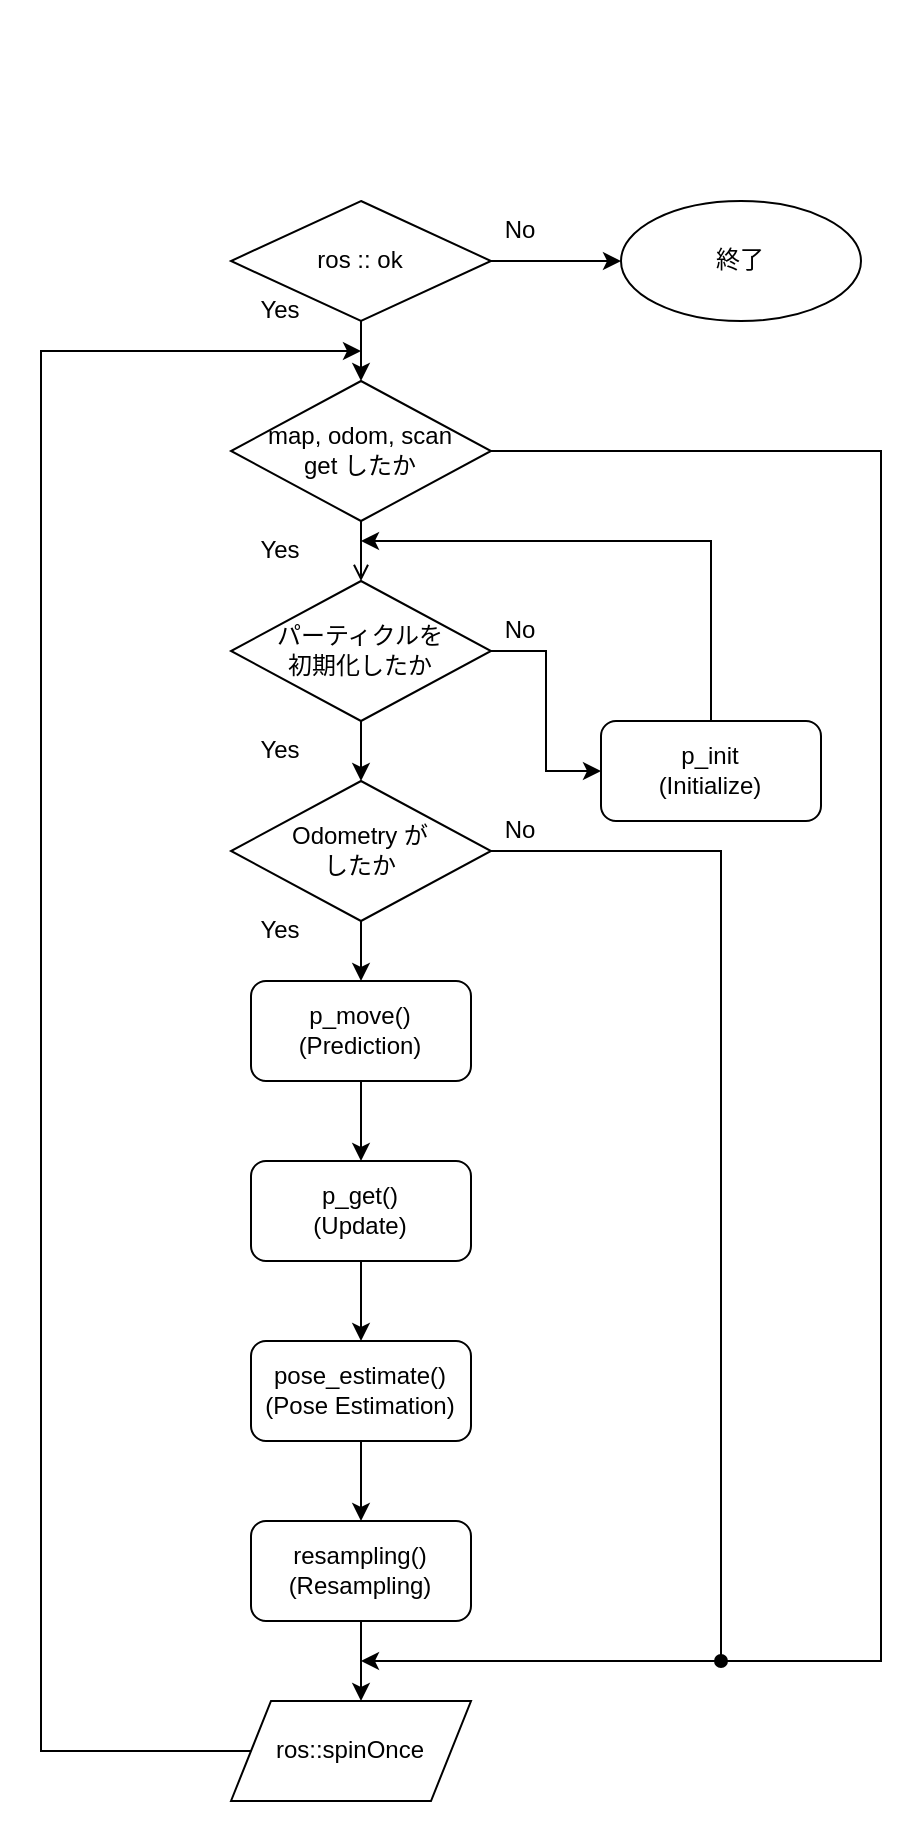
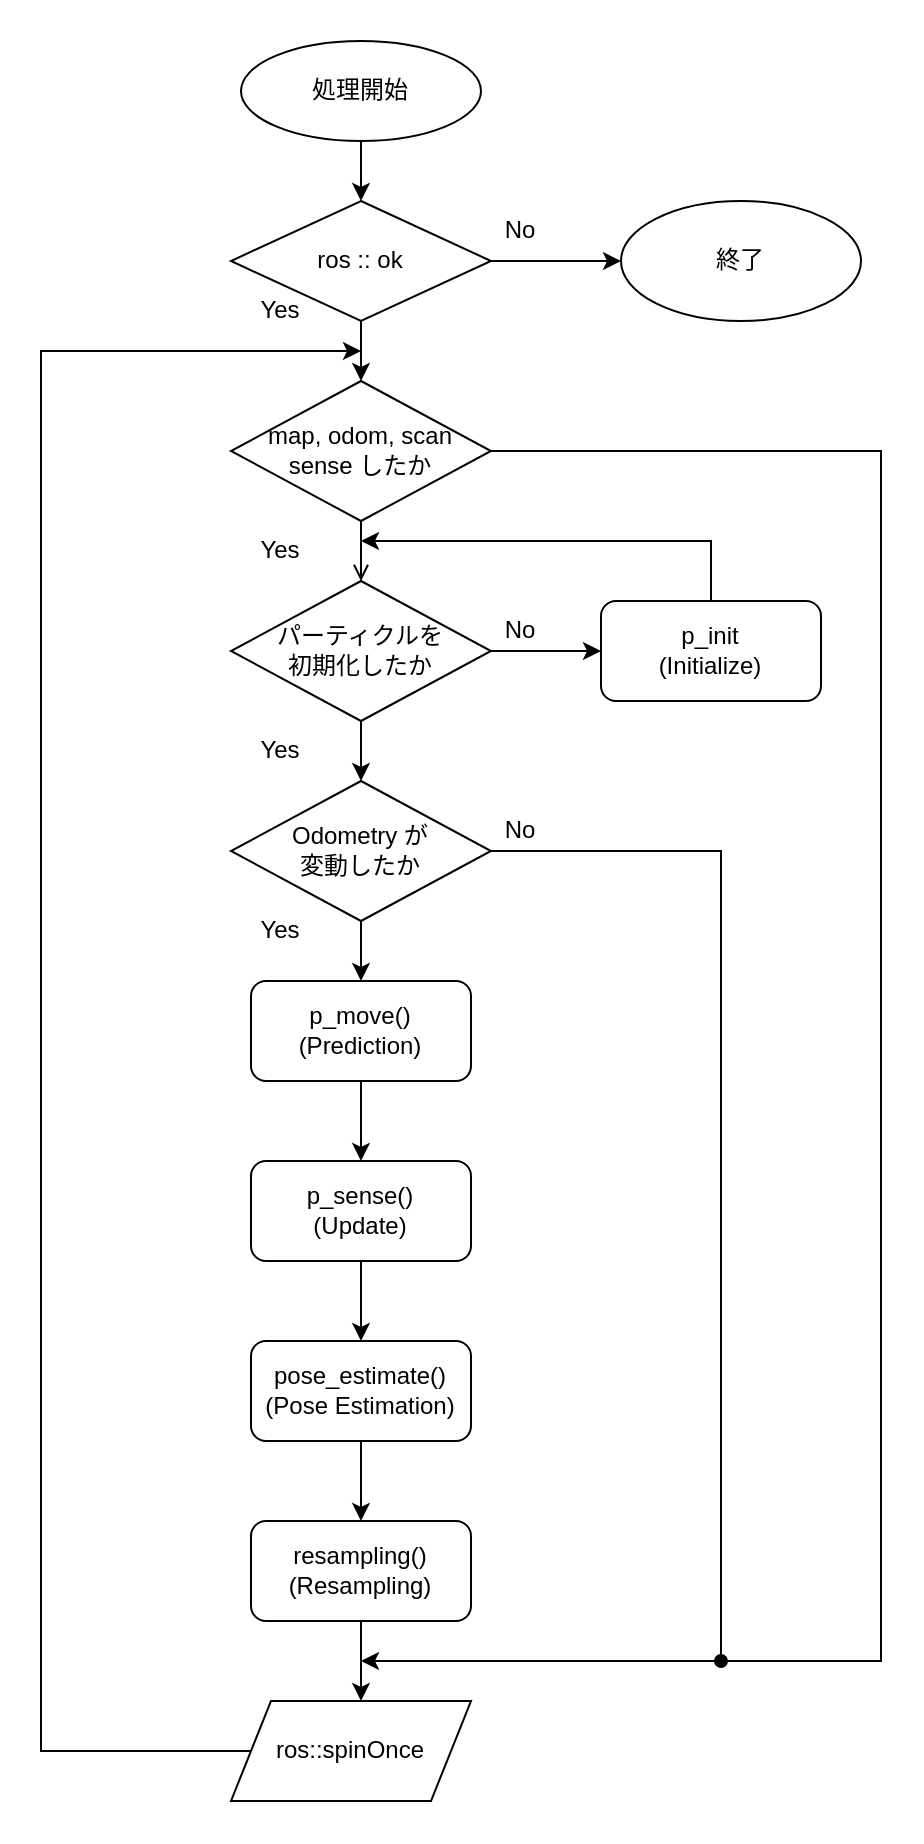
+ <mxCell id="3" value="処理開始" style="ellipse;whiteSpace=wrap;html=1;" vertex="1" parent="1"><mxGeometry x="120" y="20" width="120" height="50" as="geometry" /></mxCell>
+ <mxCell id="2" value="" style="edgeStyle=orthogonalEdgeStyle;rounded=0;orthogonalLoop=1;jettySize=auto;html=1;" edge="1" parent="1" source="3" target="6"><mxGeometry relative="1" as="geometry" /></mxCell>
- <mxCell id="9" value="map, odom, scan&lt;br&gt;get したか" style="rhombus;whiteSpace=wrap;html=1;" vertex="1" parent="1"><mxGeometry x="115" y="190" width="130" height="70" as="geometry" /></mxCell>
+ <mxCell id="9" value="map, odom, scan&lt;br&gt;sense したか" style="rhombus;whiteSpace=wrap;html=1;" vertex="1" parent="1"><mxGeometry x="115" y="190" width="130" height="70" as="geometry" /></mxCell>
- <mxCell id="17" value="p_init&lt;br&gt;(Initialize)" style="rounded=1;whiteSpace=wrap;html=1;" vertex="1" parent="1"><mxGeometry x="300" y="360" width="110" height="50" as="geometry" /></mxCell>
+ <mxCell id="17" value="p_init&lt;br&gt;(Initialize)" style="rounded=1;whiteSpace=wrap;html=1;" vertex="1" parent="1"><mxGeometry x="300" y="300" width="110" height="50" as="geometry" /></mxCell>
- <mxCell id="15" value="Odometry が&lt;br&gt;したか" style="rhombus;whiteSpace=wrap;html=1;" vertex="1" parent="1"><mxGeometry x="115" y="390" width="130" height="70" as="geometry" /></mxCell>
+ <mxCell id="15" value="Odometry が&lt;br&gt;変動したか" style="rhombus;whiteSpace=wrap;html=1;" vertex="1" parent="1"><mxGeometry x="115" y="390" width="130" height="70" as="geometry" /></mxCell>
- <mxCell id="21" value="p_get()&lt;br&gt;(Update)" style="rounded=1;whiteSpace=wrap;html=1;" vertex="1" parent="1"><mxGeometry x="125" y="580" width="110" height="50" as="geometry" /></mxCell>
+ <mxCell id="21" value="p_sense()&lt;br&gt;(Update)" style="rounded=1;whiteSpace=wrap;html=1;" vertex="1" parent="1"><mxGeometry x="125" y="580" width="110" height="50" as="geometry" /></mxCell>
